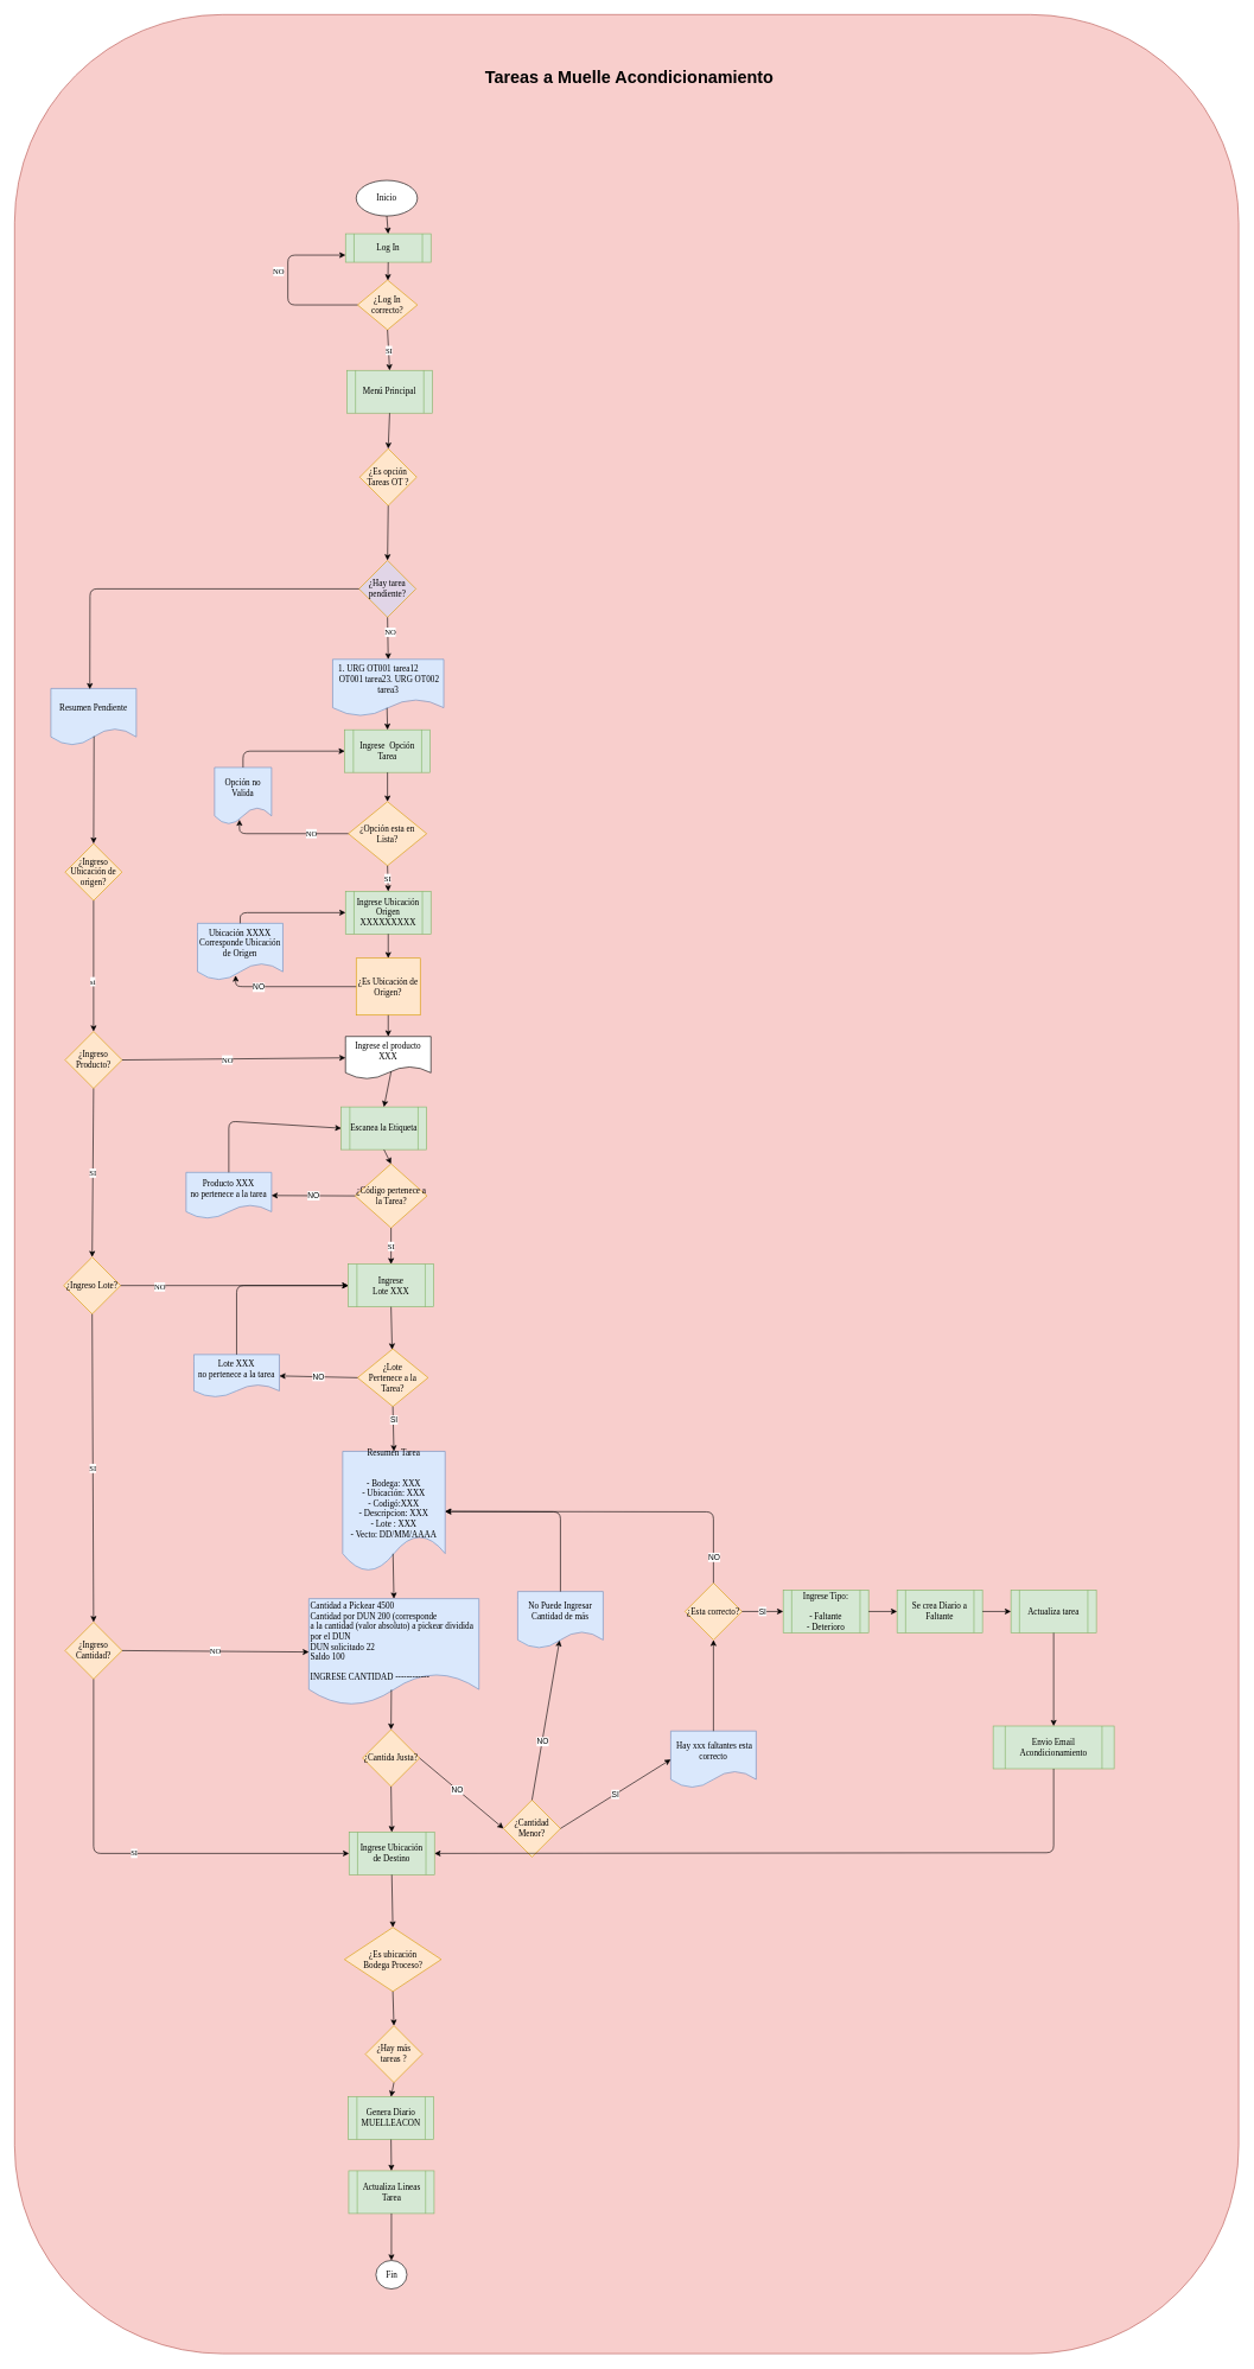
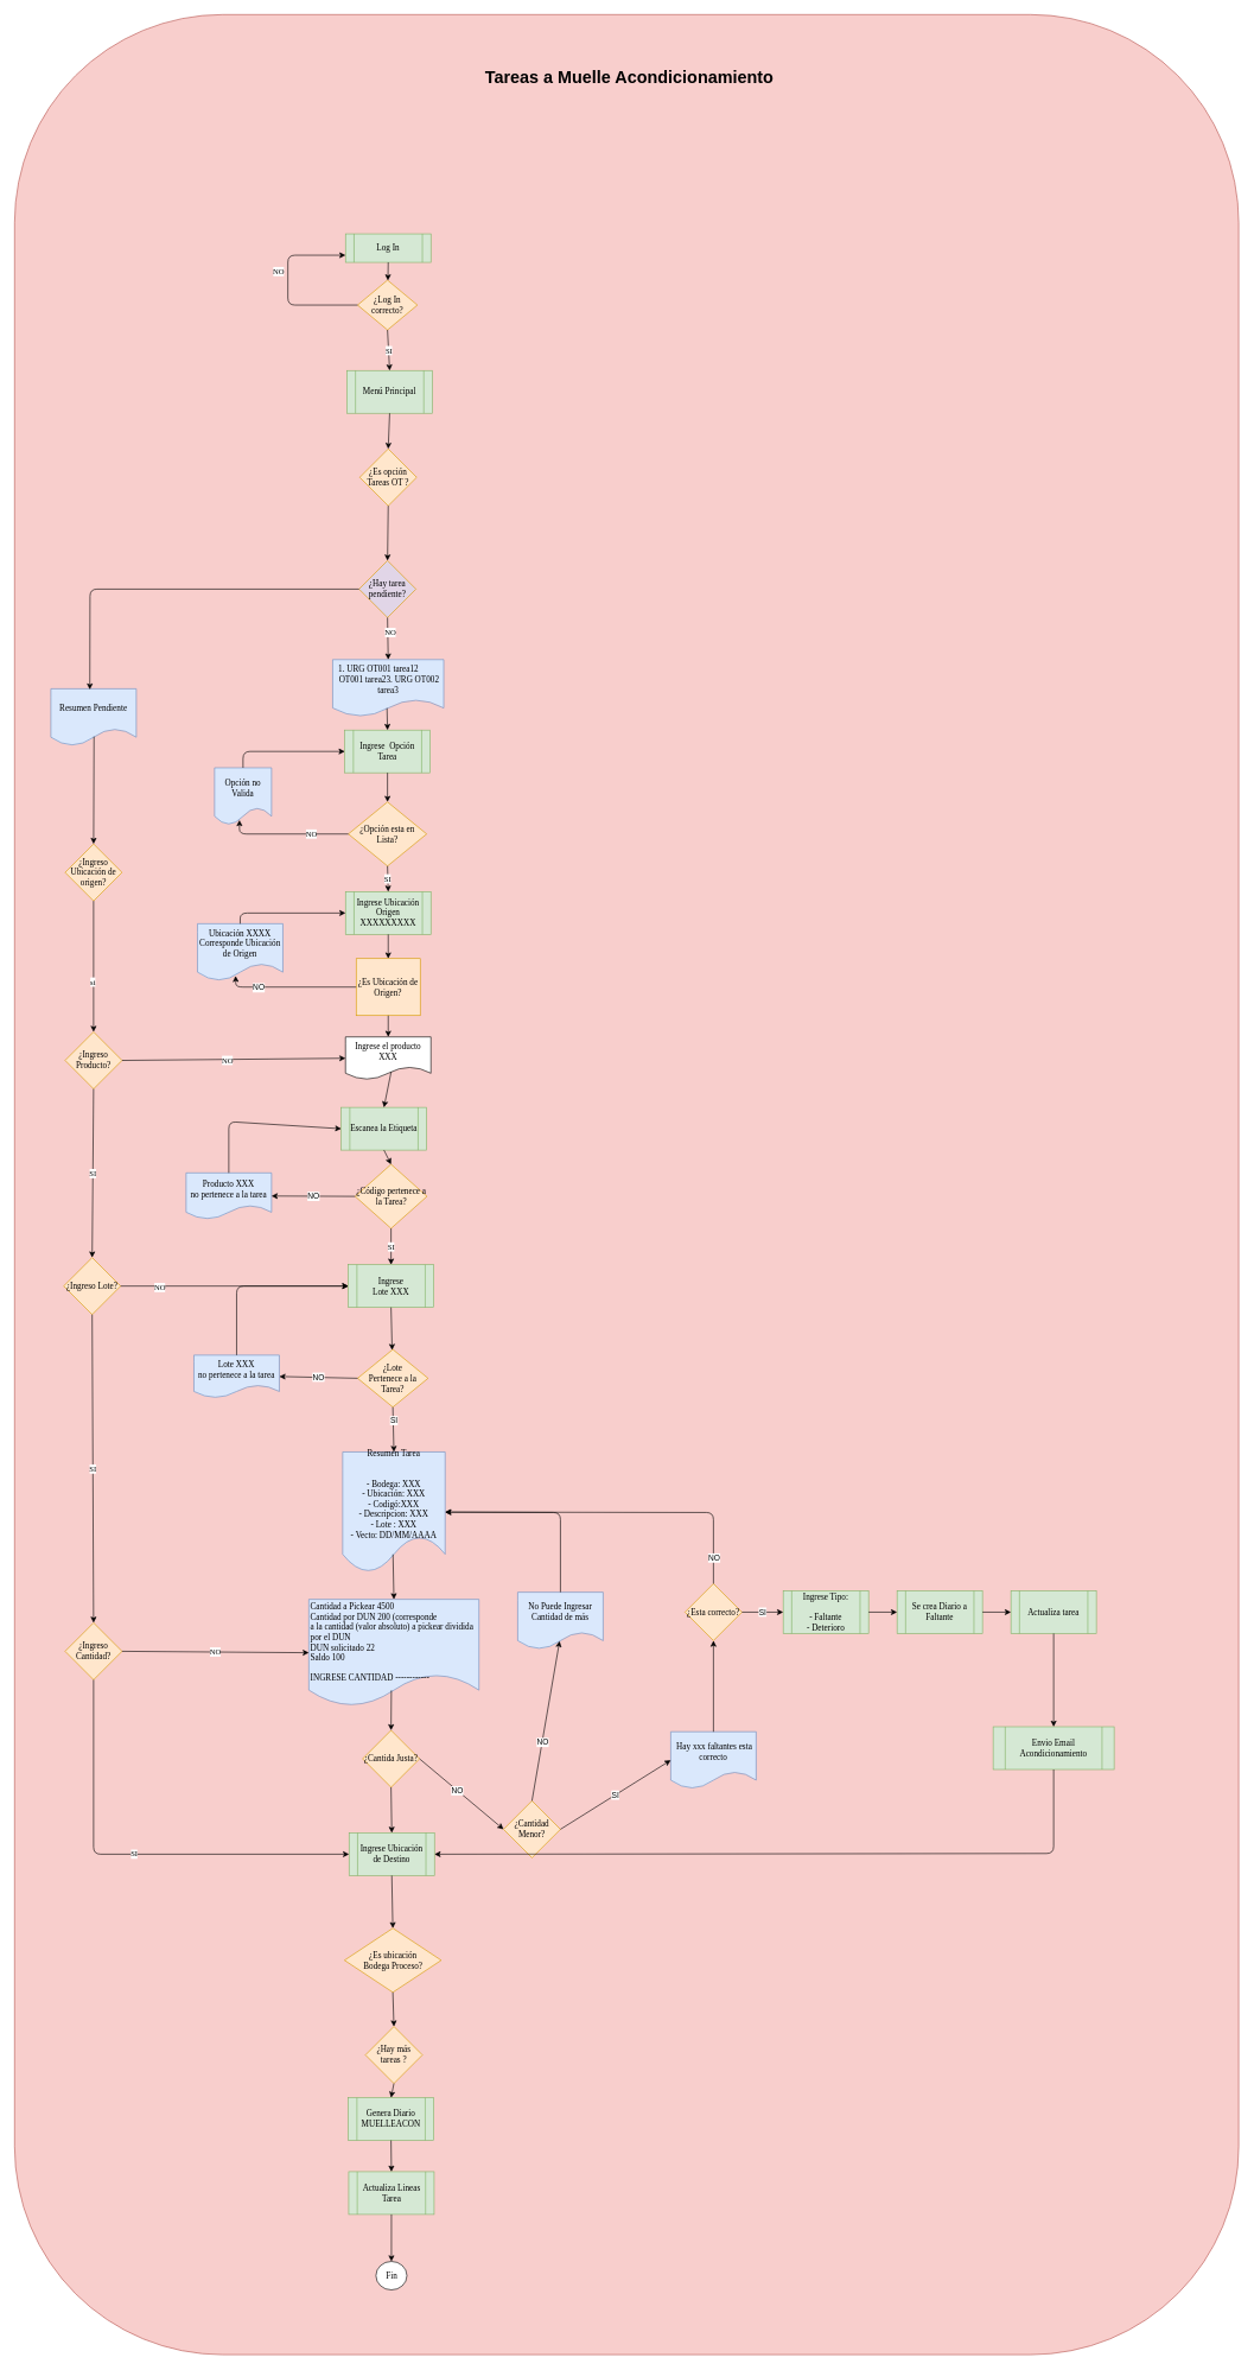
- <mxCell id="41" value="Inicio" style="ellipse;whiteSpace=wrap;align=center;html=1;fontFamily=Times New Roman;" parent="1" vertex="1"><mxGeometry x="500" y="253" width="86" height="50" as="geometry" /></mxCell>
- <mxCell id="42" value="" style="endArrow=classic;entryX=0.5;entryY=0;entryDx=0;entryDy=0;exitX=0.5;exitY=1;exitDx=0;exitDy=0;html=1;fontFamily=Times New Roman;" parent="1" source="41" target="3" edge="1"><mxGeometry width="50" height="50" relative="1" as="geometry"><mxPoint x="691" y="576" as="sourcePoint" /><mxPoint x="741" y="526" as="targetPoint" /></mxGeometry></mxCell>
